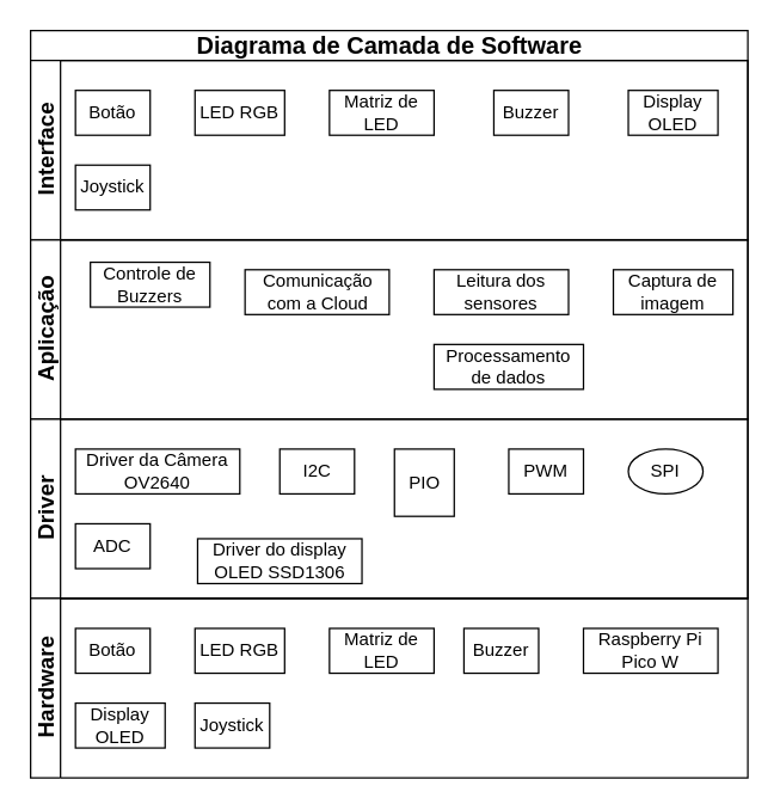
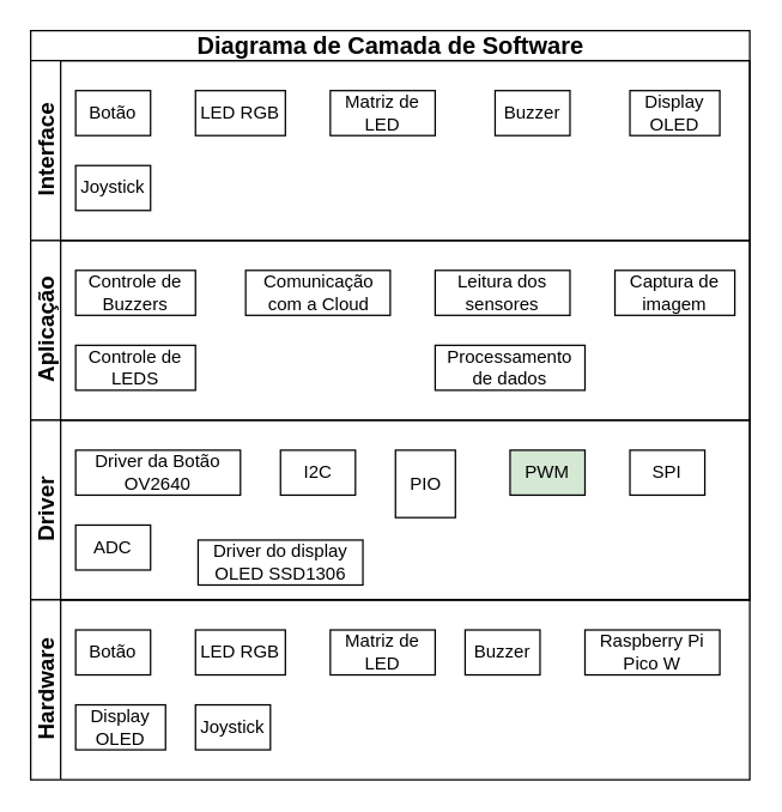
- <mxCell id="15" value="Controle de Buzzers" style="rounded=0;whiteSpace=wrap;html=1;" parent="10" vertex="1"><mxGeometry x="40" y="15" width="80" height="30" as="geometry" /></mxCell>
+ <mxCell id="15" value="Controle de Buzzers" style="rounded=0;whiteSpace=wrap;html=1;" parent="10" vertex="1"><mxGeometry x="30" y="20" width="80" height="30" as="geometry" /></mxCell>
+ <mxCell id="13" value="Controle de LEDS" style="rounded=0;whiteSpace=wrap;html=1;" parent="10" vertex="1"><mxGeometry x="30" y="70" width="80" height="30" as="geometry" /></mxCell>
- <mxCell id="18" value="Driver da Câmera OV2640" style="rounded=0;whiteSpace=wrap;html=1;" parent="17" vertex="1"><mxGeometry x="30" y="20" width="110" height="30" as="geometry" /></mxCell>
+ <mxCell id="18" value="Driver da Botão OV2640" style="rounded=0;whiteSpace=wrap;html=1;" parent="17" vertex="1"><mxGeometry x="30" y="20" width="110" height="30" as="geometry" /></mxCell>
- <mxCell id="20" value="PWM" style="rounded=0;whiteSpace=wrap;html=1;" parent="17" vertex="1"><mxGeometry x="320" y="20" width="50" height="30" as="geometry" /></mxCell>
+ <mxCell id="20" value="PWM" style="rounded=0;whiteSpace=wrap;html=1;fillColor=#d5e8d4;" parent="17" vertex="1"><mxGeometry x="320" y="20" width="50" height="30" as="geometry" /></mxCell>
- <mxCell id="21" value="SPI" style="ellipse;whiteSpace=wrap;html=1;" parent="17" vertex="1"><mxGeometry x="400" y="20" width="50" height="30" as="geometry" /></mxCell>
+ <mxCell id="21" value="SPI" style="rounded=0;whiteSpace=wrap;html=1;" parent="17" vertex="1"><mxGeometry x="400" y="20" width="50" height="30" as="geometry" /></mxCell>
